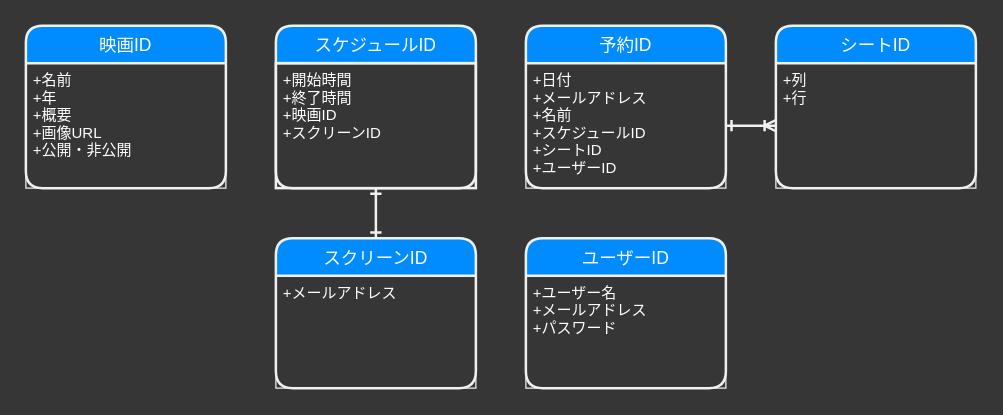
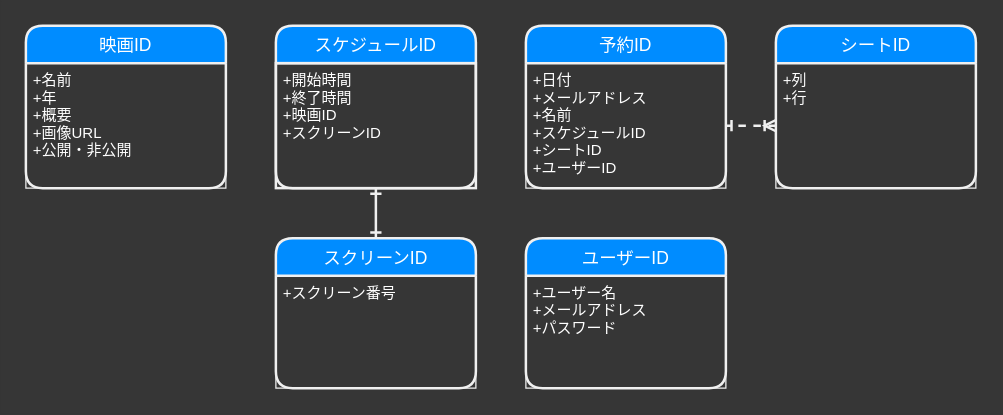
- <mxCell id="16" value="" style="edgeStyle=none;rounded=0;entryX=1;entryY=0.5;entryDx=0;entryDy=0;startArrow=ERoneToMany;startFill=0;endArrow=ERone;endFill=0;endSize=6;targetPerimeterSpacing=0;strokeColor=#F0F0F0;strokeWidth=2;exitX=0;exitY=0.5;exitDx=0;exitDy=0;fontColor=#FFFFFF;labelBackgroundColor=none;labelBorderColor=none;" edge="1" parent="1" source="5" target="7"><mxGeometry relative="1" as="geometry"><mxPoint x="640" y="95" as="sourcePoint" /></mxGeometry></mxCell>
+ <mxCell id="16" value="" style="edgeStyle=none;rounded=0;entryX=1;entryY=0.5;entryDx=0;entryDy=0;startArrow=ERoneToMany;startFill=0;endArrow=ERone;endFill=0;endSize=6;targetPerimeterSpacing=0;strokeColor=#F0F0F0;strokeWidth=2;exitX=0;exitY=0.5;exitDx=0;exitDy=0;fontColor=#FFFFFF;labelBackgroundColor=none;labelBorderColor=none;dashed=1;" edge="1" parent="1" source="5" target="7"><mxGeometry relative="1" as="geometry"><mxPoint x="640" y="95" as="sourcePoint" /></mxGeometry></mxCell>
- <mxCell id="9" value="+メールアドレス" style="align=left;strokeColor=#F0F0F0;fillColor=none;spacingLeft=4;fontSize=12;verticalAlign=top;resizable=0;rotatable=0;part=1;fontColor=#FFFFFF;labelBackgroundColor=none;labelBorderColor=none;" parent="8" vertex="1"><mxGeometry y="30" width="160" height="90" as="geometry" /></mxCell>
+ <mxCell id="9" value="+スクリーン番号" style="align=left;strokeColor=#F0F0F0;fillColor=none;spacingLeft=4;fontSize=12;verticalAlign=top;resizable=0;rotatable=0;part=1;fontColor=#FFFFFF;labelBackgroundColor=none;labelBorderColor=none;" parent="8" vertex="1"><mxGeometry y="30" width="160" height="90" as="geometry" /></mxCell>
